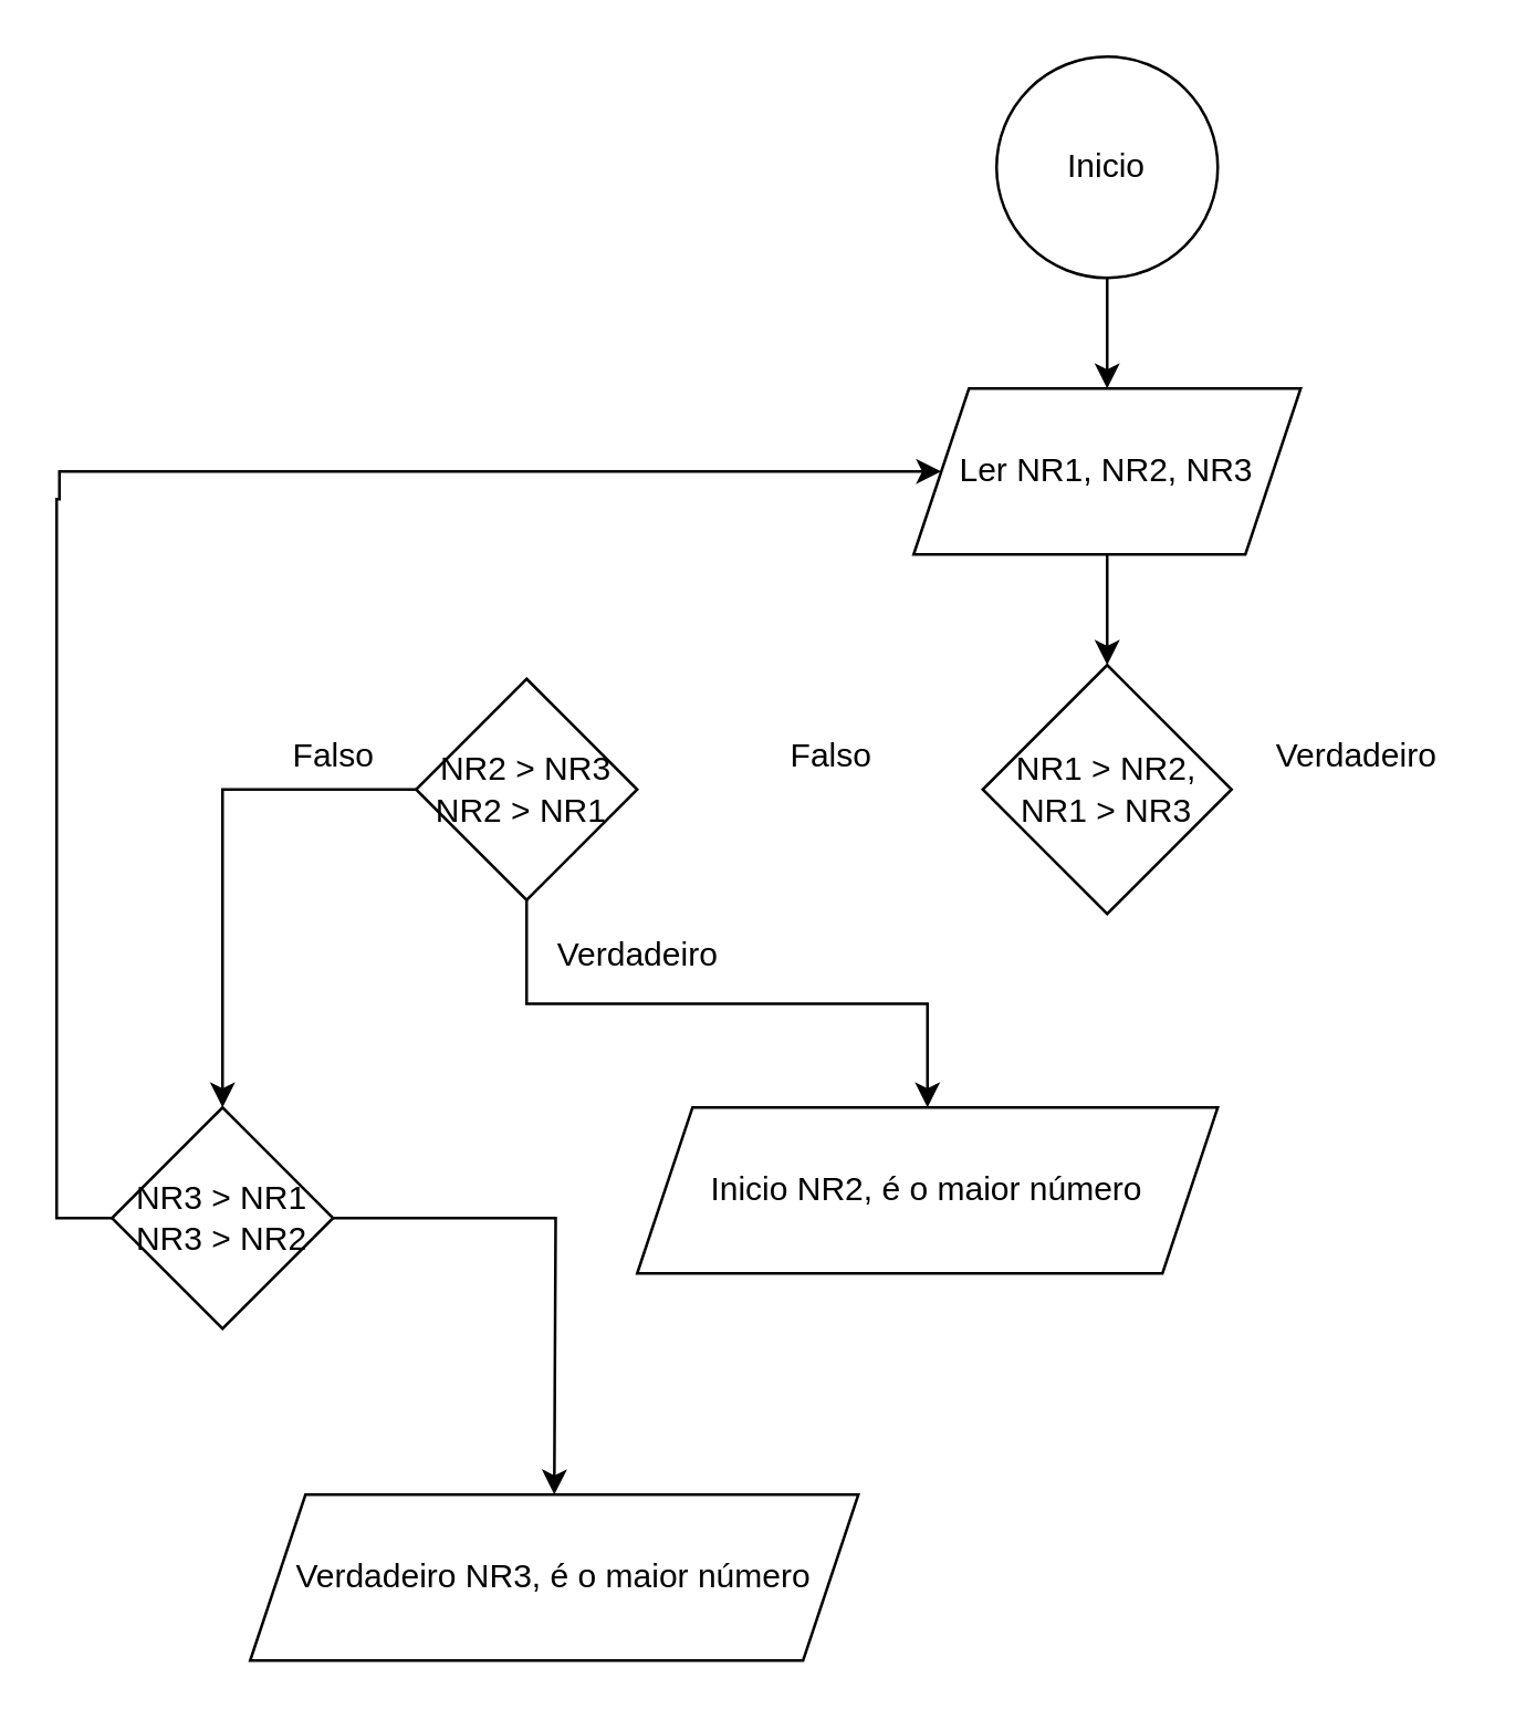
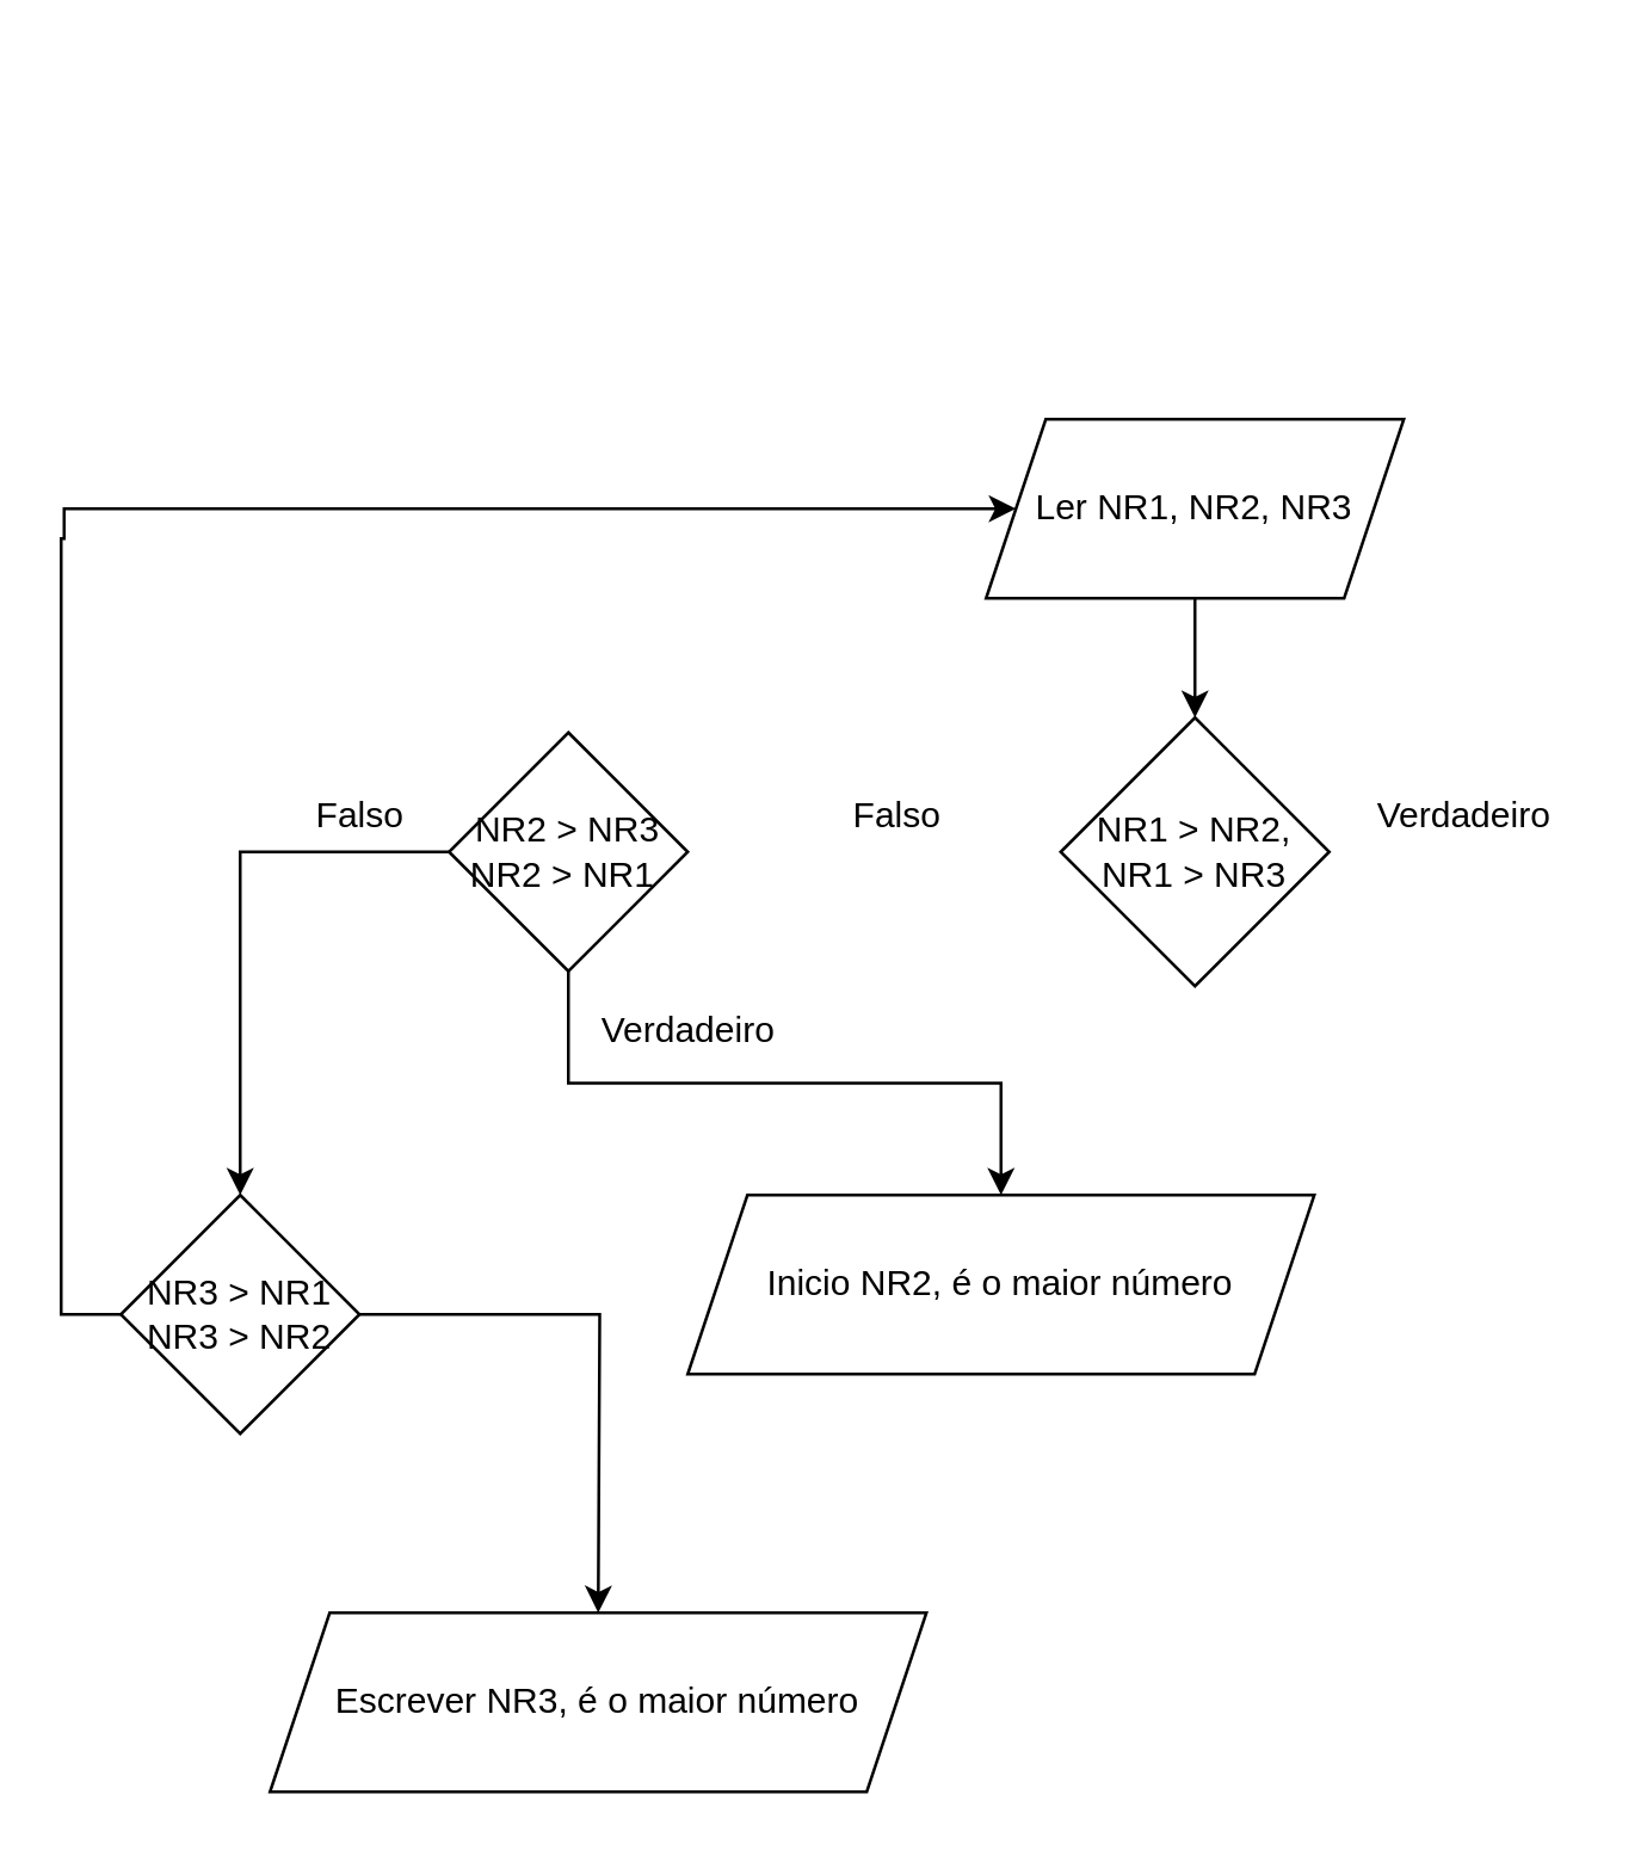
- <mxCell id="3" value="Inicio" style="ellipse;whiteSpace=wrap;html=1;aspect=fixed;" vertex="1" parent="1"><mxGeometry x="360" y="20" width="80" height="80" as="geometry" /></mxCell>
- <mxCell id="2" style="edgeStyle=orthogonalEdgeStyle;rounded=0;orthogonalLoop=1;jettySize=auto;html=1;" edge="1" parent="1" source="3" target="5"><mxGeometry relative="1" as="geometry" /></mxCell>
- <mxCell id="17" value="Verdadeiro NR3, é o maior número" style="shape=parallelogram;perimeter=parallelogramPerimeter;whiteSpace=wrap;html=1;fixedSize=1;" vertex="1" parent="1"><mxGeometry x="90" y="540" width="220" height="60" as="geometry" /></mxCell>
+ <mxCell id="17" value="Escrever NR3, é o maior número" style="shape=parallelogram;perimeter=parallelogramPerimeter;whiteSpace=wrap;html=1;fixedSize=1;" vertex="1" parent="1"><mxGeometry x="90" y="540" width="220" height="60" as="geometry" /></mxCell>
